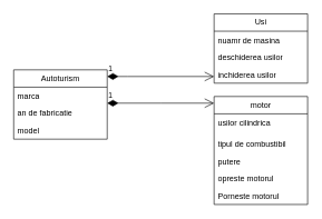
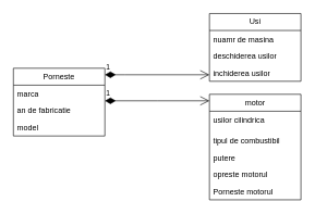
- <mxCell id="2" value="Autoturism" style="swimlane;fontStyle=0;childLayout=stackLayout;horizontal=1;startSize=26;fillColor=none;horizontalStack=0;resizeParent=1;resizeParentMax=0;resizeLast=0;collapsible=1;marginBottom=0;whiteSpace=wrap;html=1;" vertex="1" parent="1"><mxGeometry x="20" y="104" width="140" height="104" as="geometry" /></mxCell>
+ <mxCell id="2" value="Porneste" style="swimlane;fontStyle=0;childLayout=stackLayout;horizontal=1;startSize=26;fillColor=none;horizontalStack=0;resizeParent=1;resizeParentMax=0;resizeLast=0;collapsible=1;marginBottom=0;whiteSpace=wrap;html=1;" vertex="1" parent="1"><mxGeometry x="20" y="104" width="140" height="104" as="geometry" /></mxCell>
